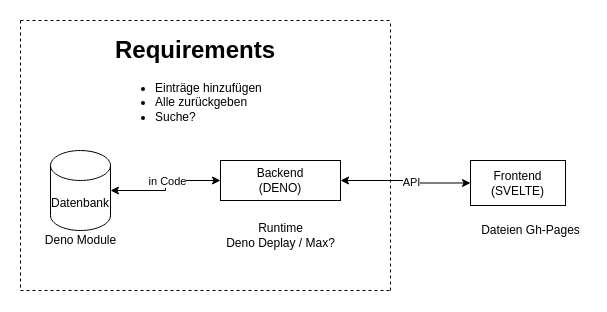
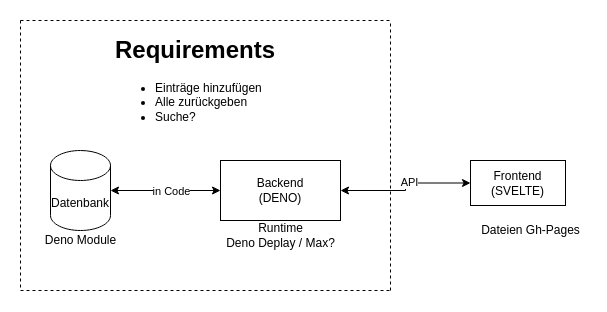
- <mxCell id="7" value="Backend&lt;br&gt;(DENO)" style="whiteSpace=wrap;html=1;" vertex="1" parent="1"><mxGeometry x="220" y="160" width="120" height="40" as="geometry" /></mxCell>
+ <mxCell id="7" value="Backend&lt;br&gt;(DENO)" style="whiteSpace=wrap;html=1;" vertex="1" parent="1"><mxGeometry x="220" y="160" width="120" height="60" as="geometry" /></mxCell>
